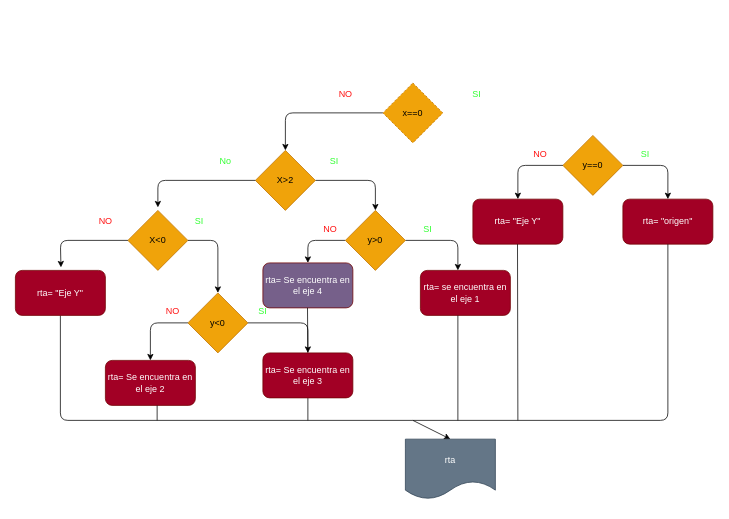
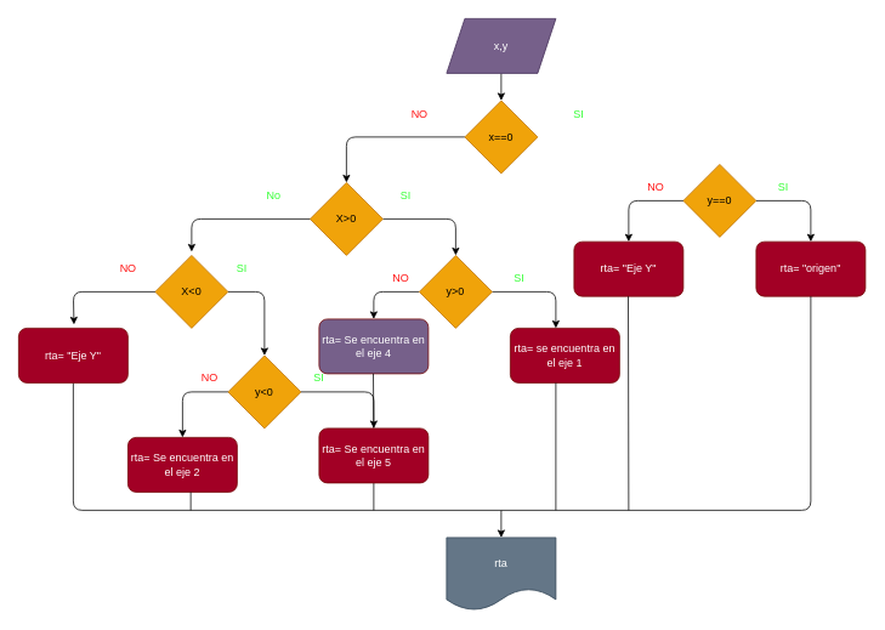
+ <mxCell id="3" value="x,y" style="shape=parallelogram;perimeter=parallelogramPerimeter;whiteSpace=wrap;html=1;fixedSize=1;fillColor=#76608a;fontColor=#ffffff;strokeColor=#432D57;" parent="1" vertex="1"><mxGeometry x="490" y="20" width="120" height="60" as="geometry" /></mxCell>
+ <mxCell id="2" style="edgeStyle=none;html=1;entryX=0.5;entryY=0;entryDx=0;entryDy=0;" parent="1" source="3" target="5" edge="1"><mxGeometry relative="1" as="geometry"><mxPoint x="550" y="108" as="targetPoint" /></mxGeometry></mxCell>
- <mxCell id="5" value="x==0" style="rhombus;whiteSpace=wrap;html=1;fillColor=#f0a30a;fontColor=#000000;strokeColor=#BD7000;dashed=1;" parent="1" vertex="1"><mxGeometry x="510" y="110" width="80" height="80" as="geometry" /></mxCell>
+ <mxCell id="5" value="x==0" style="rhombus;whiteSpace=wrap;html=1;fillColor=#f0a30a;fontColor=#000000;strokeColor=#BD7000;" parent="1" vertex="1"><mxGeometry x="510" y="110" width="80" height="80" as="geometry" /></mxCell>
- <mxCell id="8" value="X&amp;gt;2" style="rhombus;whiteSpace=wrap;html=1;fillColor=#f0a30a;fontColor=#000000;strokeColor=#BD7000;" parent="1" vertex="1"><mxGeometry x="340" y="200" width="80" height="80" as="geometry" /></mxCell>
+ <mxCell id="8" value="X&amp;gt;0" style="rhombus;whiteSpace=wrap;html=1;fillColor=#f0a30a;fontColor=#000000;strokeColor=#BD7000;" parent="1" vertex="1"><mxGeometry x="340" y="200" width="80" height="80" as="geometry" /></mxCell>
- <mxCell id="37" value="rta= Se encuentra en el eje 3" style="rounded=1;whiteSpace=wrap;html=1;fillColor=#a20025;strokeColor=#6F0000;fontColor=#ffffff;" parent="1" vertex="1"><mxGeometry x="350" y="470" width="120" height="60" as="geometry" /></mxCell>
+ <mxCell id="37" value="rta= Se encuentra en el eje 5" style="rounded=1;whiteSpace=wrap;html=1;fillColor=#a20025;strokeColor=#6F0000;fontColor=#ffffff;" parent="1" vertex="1"><mxGeometry x="350" y="470" width="120" height="60" as="geometry" /></mxCell>
- <mxCell id="15" value="rta" style="shape=document;whiteSpace=wrap;html=1;boundedLbl=1;fillColor=#647687;fontColor=#ffffff;strokeColor=#314354;" parent="1" vertex="1"><mxGeometry x="540" y="585" width="120" height="80" as="geometry" /></mxCell>
+ <mxCell id="15" value="rta" style="shape=document;whiteSpace=wrap;html=1;boundedLbl=1;fillColor=#647687;fontColor=#ffffff;strokeColor=#314354;" parent="1" vertex="1"><mxGeometry x="490" y="590" width="120" height="80" as="geometry" /></mxCell>
